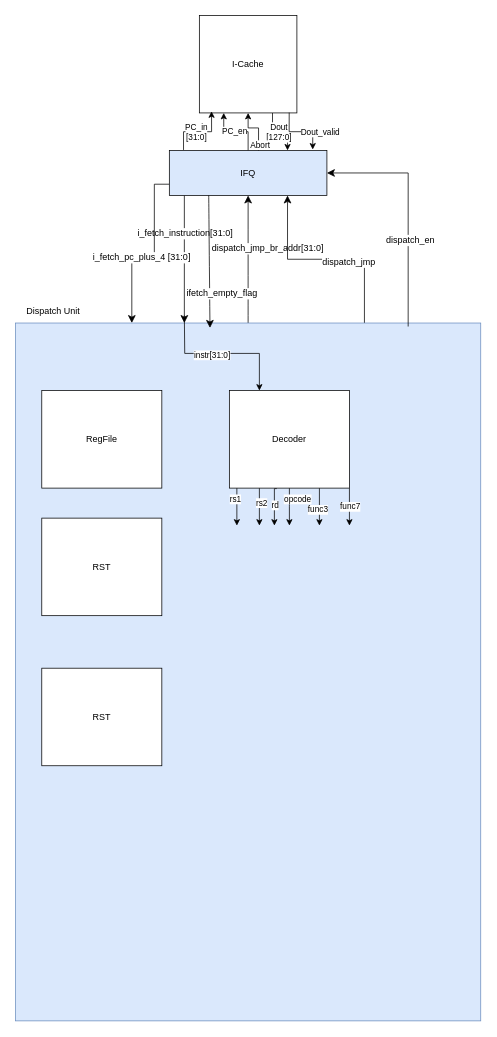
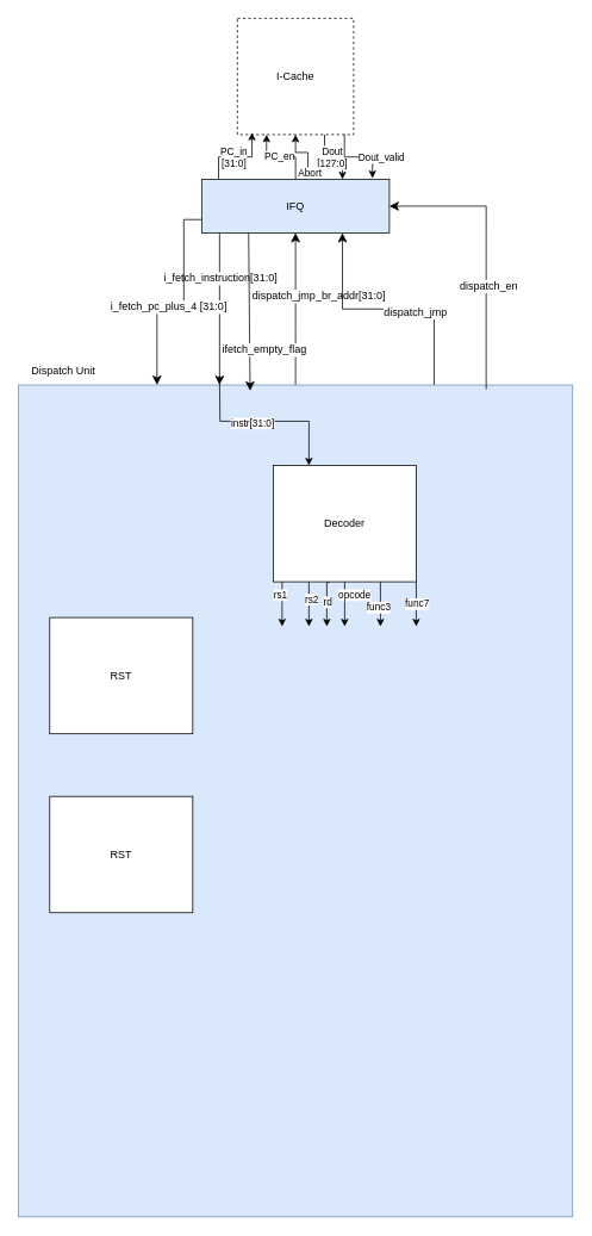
- <mxCell id="4" value="I-Cache" style="whiteSpace=wrap;html=1;" parent="1" vertex="1"><mxGeometry x="265" y="20" width="130" height="130" as="geometry" /></mxCell>
+ <mxCell id="4" value="I-Cache" style="whiteSpace=wrap;html=1;dashed=1;" parent="1" vertex="1"><mxGeometry x="265" y="20" width="130" height="130" as="geometry" /></mxCell>
- <mxCell id="43" value="RegFile" style="whiteSpace=wrap;html=1;" vertex="1" parent="1"><mxGeometry x="55" y="520" width="160" height="130" as="geometry" /></mxCell>
